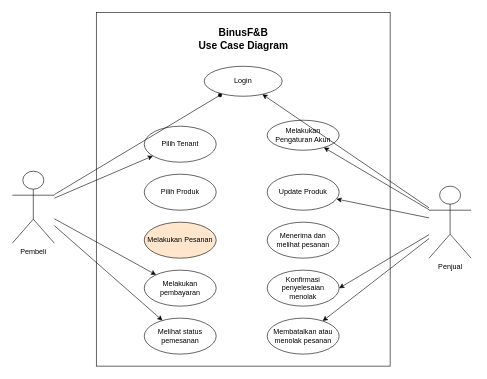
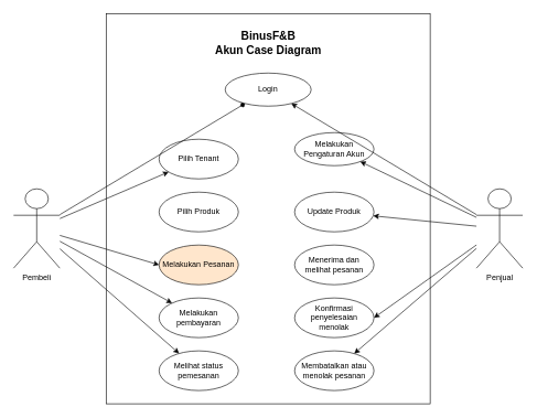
- <mxCell id="26" value="BinusF&amp;amp;B&lt;div&gt;Use Case Diagram&lt;/div&gt;" style="text;html=1;align=center;verticalAlign=middle;resizable=0;points=[];autosize=1;strokeColor=none;fillColor=none;fontSize=17;fontStyle=1" vertex="1" parent="1"><mxGeometry x="320" y="40" width="170" height="50" as="geometry" /></mxCell>
+ <mxCell id="26" value="BinusF&amp;amp;B&lt;div&gt;Akun Case Diagram&lt;/div&gt;" style="text;html=1;align=center;verticalAlign=middle;resizable=0;points=[];autosize=1;strokeColor=none;fillColor=none;fontSize=17;fontStyle=1" vertex="1" parent="1"><mxGeometry x="320" y="40" width="170" height="50" as="geometry" /></mxCell>
- <mxCell id="20" value="Penjual" style="shape=umlActor;verticalLabelPosition=bottom;verticalAlign=top;html=1;outlineConnect=0;" vertex="1" parent="1"><mxGeometry x="715" y="310" width="70" height="120" as="geometry" /></mxCell>
+ <mxCell id="20" value="Penjual" style="shape=umlActor;verticalLabelPosition=bottom;verticalAlign=top;html=1;outlineConnect=0;" vertex="1" parent="1"><mxGeometry x="720" y="285" width="70" height="120" as="geometry" /></mxCell>
+ <mxCell id="11" value="" style="endArrow=classic;html=1;rounded=0;entryX=0;entryY=0.5;entryDx=0;entryDy=0;" edge="1" parent="1" source="3" target="7"><mxGeometry width="50" height="50" relative="1" as="geometry"><mxPoint x="90" y="339" as="sourcePoint" /><mxPoint x="213" y="339" as="targetPoint" /></mxGeometry></mxCell>
